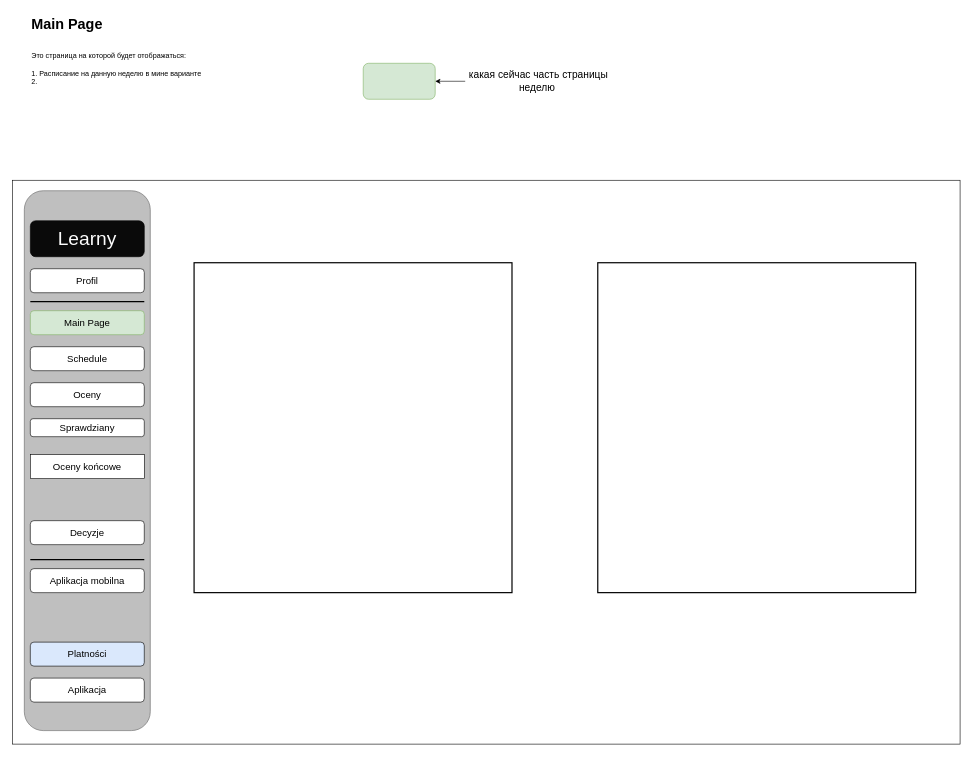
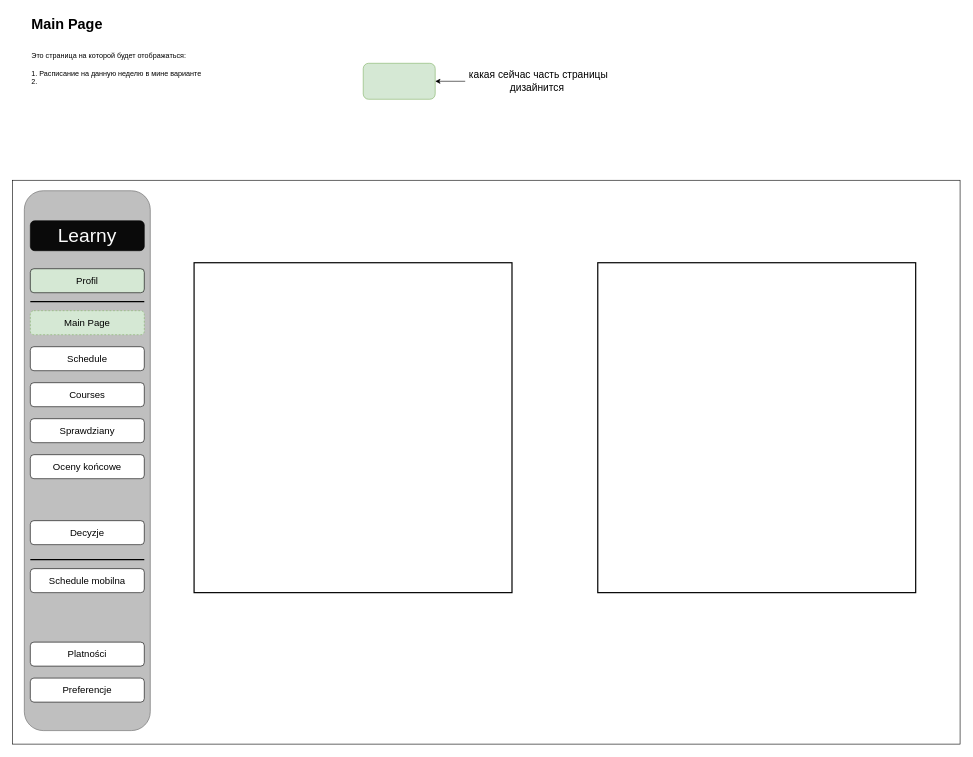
- <mxCell id="20" value="&amp;nbsp;какая сейчас часть страницы неделю" style="text;html=1;align=center;verticalAlign=middle;whiteSpace=wrap;rounded=0;fontSize=17;" parent="1" vertex="1"><mxGeometry x="775" y="117.5" width="240" height="35" as="geometry" /></mxCell>
+ <mxCell id="20" value="&amp;nbsp;какая сейчас часть страницы дизайнится" style="text;html=1;align=center;verticalAlign=middle;whiteSpace=wrap;rounded=0;fontSize=17;" parent="1" vertex="1"><mxGeometry x="775" y="117.5" width="240" height="35" as="geometry" /></mxCell>
- <mxCell id="4" value="&lt;font style=&quot;font-size: 32px;&quot;&gt;Learny&lt;/font&gt;" style="rounded=1;whiteSpace=wrap;html=1;fillColor=#0A0A0A;fontColor=#FCFCFC;fontSize=16;movable=1;resizable=1;rotatable=1;deletable=1;editable=1;locked=0;connectable=1;" parent="1" vertex="1"><mxGeometry x="50" y="367.5" width="190" height="60" as="geometry" /></mxCell>
+ <mxCell id="4" value="&lt;font style=&quot;font-size: 32px;&quot;&gt;Learny&lt;/font&gt;" style="rounded=1;whiteSpace=wrap;html=1;fillColor=#0A0A0A;fontColor=#FCFCFC;fontSize=16;movable=1;resizable=1;rotatable=1;deletable=1;editable=1;locked=0;connectable=1;" parent="1" vertex="1"><mxGeometry x="50" y="367.5" width="190" height="50" as="geometry" /></mxCell>
- <mxCell id="11" value="Profil" style="rounded=1;whiteSpace=wrap;html=1;fontSize=16;" parent="1" vertex="1"><mxGeometry x="50" y="447.5" width="190" height="40" as="geometry" /></mxCell>
+ <mxCell id="11" value="Profil" style="rounded=1;whiteSpace=wrap;html=1;fontSize=16;fillColor=#d5e8d4;" parent="1" vertex="1"><mxGeometry x="50" y="447.5" width="190" height="40" as="geometry" /></mxCell>
- <mxCell id="5" value="Main Page" style="rounded=1;whiteSpace=wrap;html=1;fontSize=16;fillColor=#d5e8d4;strokeColor=#82b366;" parent="1" vertex="1"><mxGeometry x="50" y="517.5" width="190" height="40" as="geometry" /></mxCell>
+ <mxCell id="5" value="Main Page" style="rounded=1;whiteSpace=wrap;html=1;fontSize=16;fillColor=#d5e8d4;strokeColor=#82b366;dashed=1;" parent="1" vertex="1"><mxGeometry x="50" y="517.5" width="190" height="40" as="geometry" /></mxCell>
- <mxCell id="7" value="Oceny" style="rounded=1;whiteSpace=wrap;html=1;fontSize=16;" parent="1" vertex="1"><mxGeometry x="50" y="637.5" width="190" height="40" as="geometry" /></mxCell>
+ <mxCell id="7" value="Courses" style="rounded=1;whiteSpace=wrap;html=1;fontSize=16;" parent="1" vertex="1"><mxGeometry x="50" y="637.5" width="190" height="40" as="geometry" /></mxCell>
- <mxCell id="8" value="Sprawdziany" style="rounded=1;whiteSpace=wrap;html=1;fontSize=16;" parent="1" vertex="1"><mxGeometry x="50" y="697.5" width="190" height="30" as="geometry" /></mxCell>
+ <mxCell id="8" value="Sprawdziany" style="rounded=1;whiteSpace=wrap;html=1;fontSize=16;" parent="1" vertex="1"><mxGeometry x="50" y="697.5" width="190" height="40" as="geometry" /></mxCell>
- <mxCell id="9" value="Oceny końcowe" style="whiteSpace=wrap;html=1;fontSize=16;rounded=0;" parent="1" vertex="1"><mxGeometry x="50" y="757.5" width="190" height="40" as="geometry" /></mxCell>
+ <mxCell id="9" value="Oceny końcowe" style="rounded=1;whiteSpace=wrap;html=1;fontSize=16;" parent="1" vertex="1"><mxGeometry x="50" y="757.5" width="190" height="40" as="geometry" /></mxCell>
- <mxCell id="14" value="Aplikacja mobilna" style="rounded=1;whiteSpace=wrap;html=1;fontSize=16;" parent="1" vertex="1"><mxGeometry x="50" y="947.5" width="190" height="40" as="geometry" /></mxCell>
+ <mxCell id="14" value="Schedule mobilna" style="rounded=1;whiteSpace=wrap;html=1;fontSize=16;" parent="1" vertex="1"><mxGeometry x="50" y="947.5" width="190" height="40" as="geometry" /></mxCell>
- <mxCell id="16" value="Platności" style="rounded=1;whiteSpace=wrap;html=1;fontSize=16;fillColor=#dae8fc;" parent="1" vertex="1"><mxGeometry x="50" y="1070" width="190" height="40" as="geometry" /></mxCell>
+ <mxCell id="16" value="Platności" style="rounded=1;whiteSpace=wrap;html=1;fontSize=16;" parent="1" vertex="1"><mxGeometry x="50" y="1070" width="190" height="40" as="geometry" /></mxCell>
- <mxCell id="15" value="Aplikacja" style="rounded=1;whiteSpace=wrap;html=1;fontSize=16;" parent="1" vertex="1"><mxGeometry x="50" y="1130" width="190" height="40" as="geometry" /></mxCell>
+ <mxCell id="15" value="Preferencje" style="rounded=1;whiteSpace=wrap;html=1;fontSize=16;" parent="1" vertex="1"><mxGeometry x="50" y="1130" width="190" height="40" as="geometry" /></mxCell>
